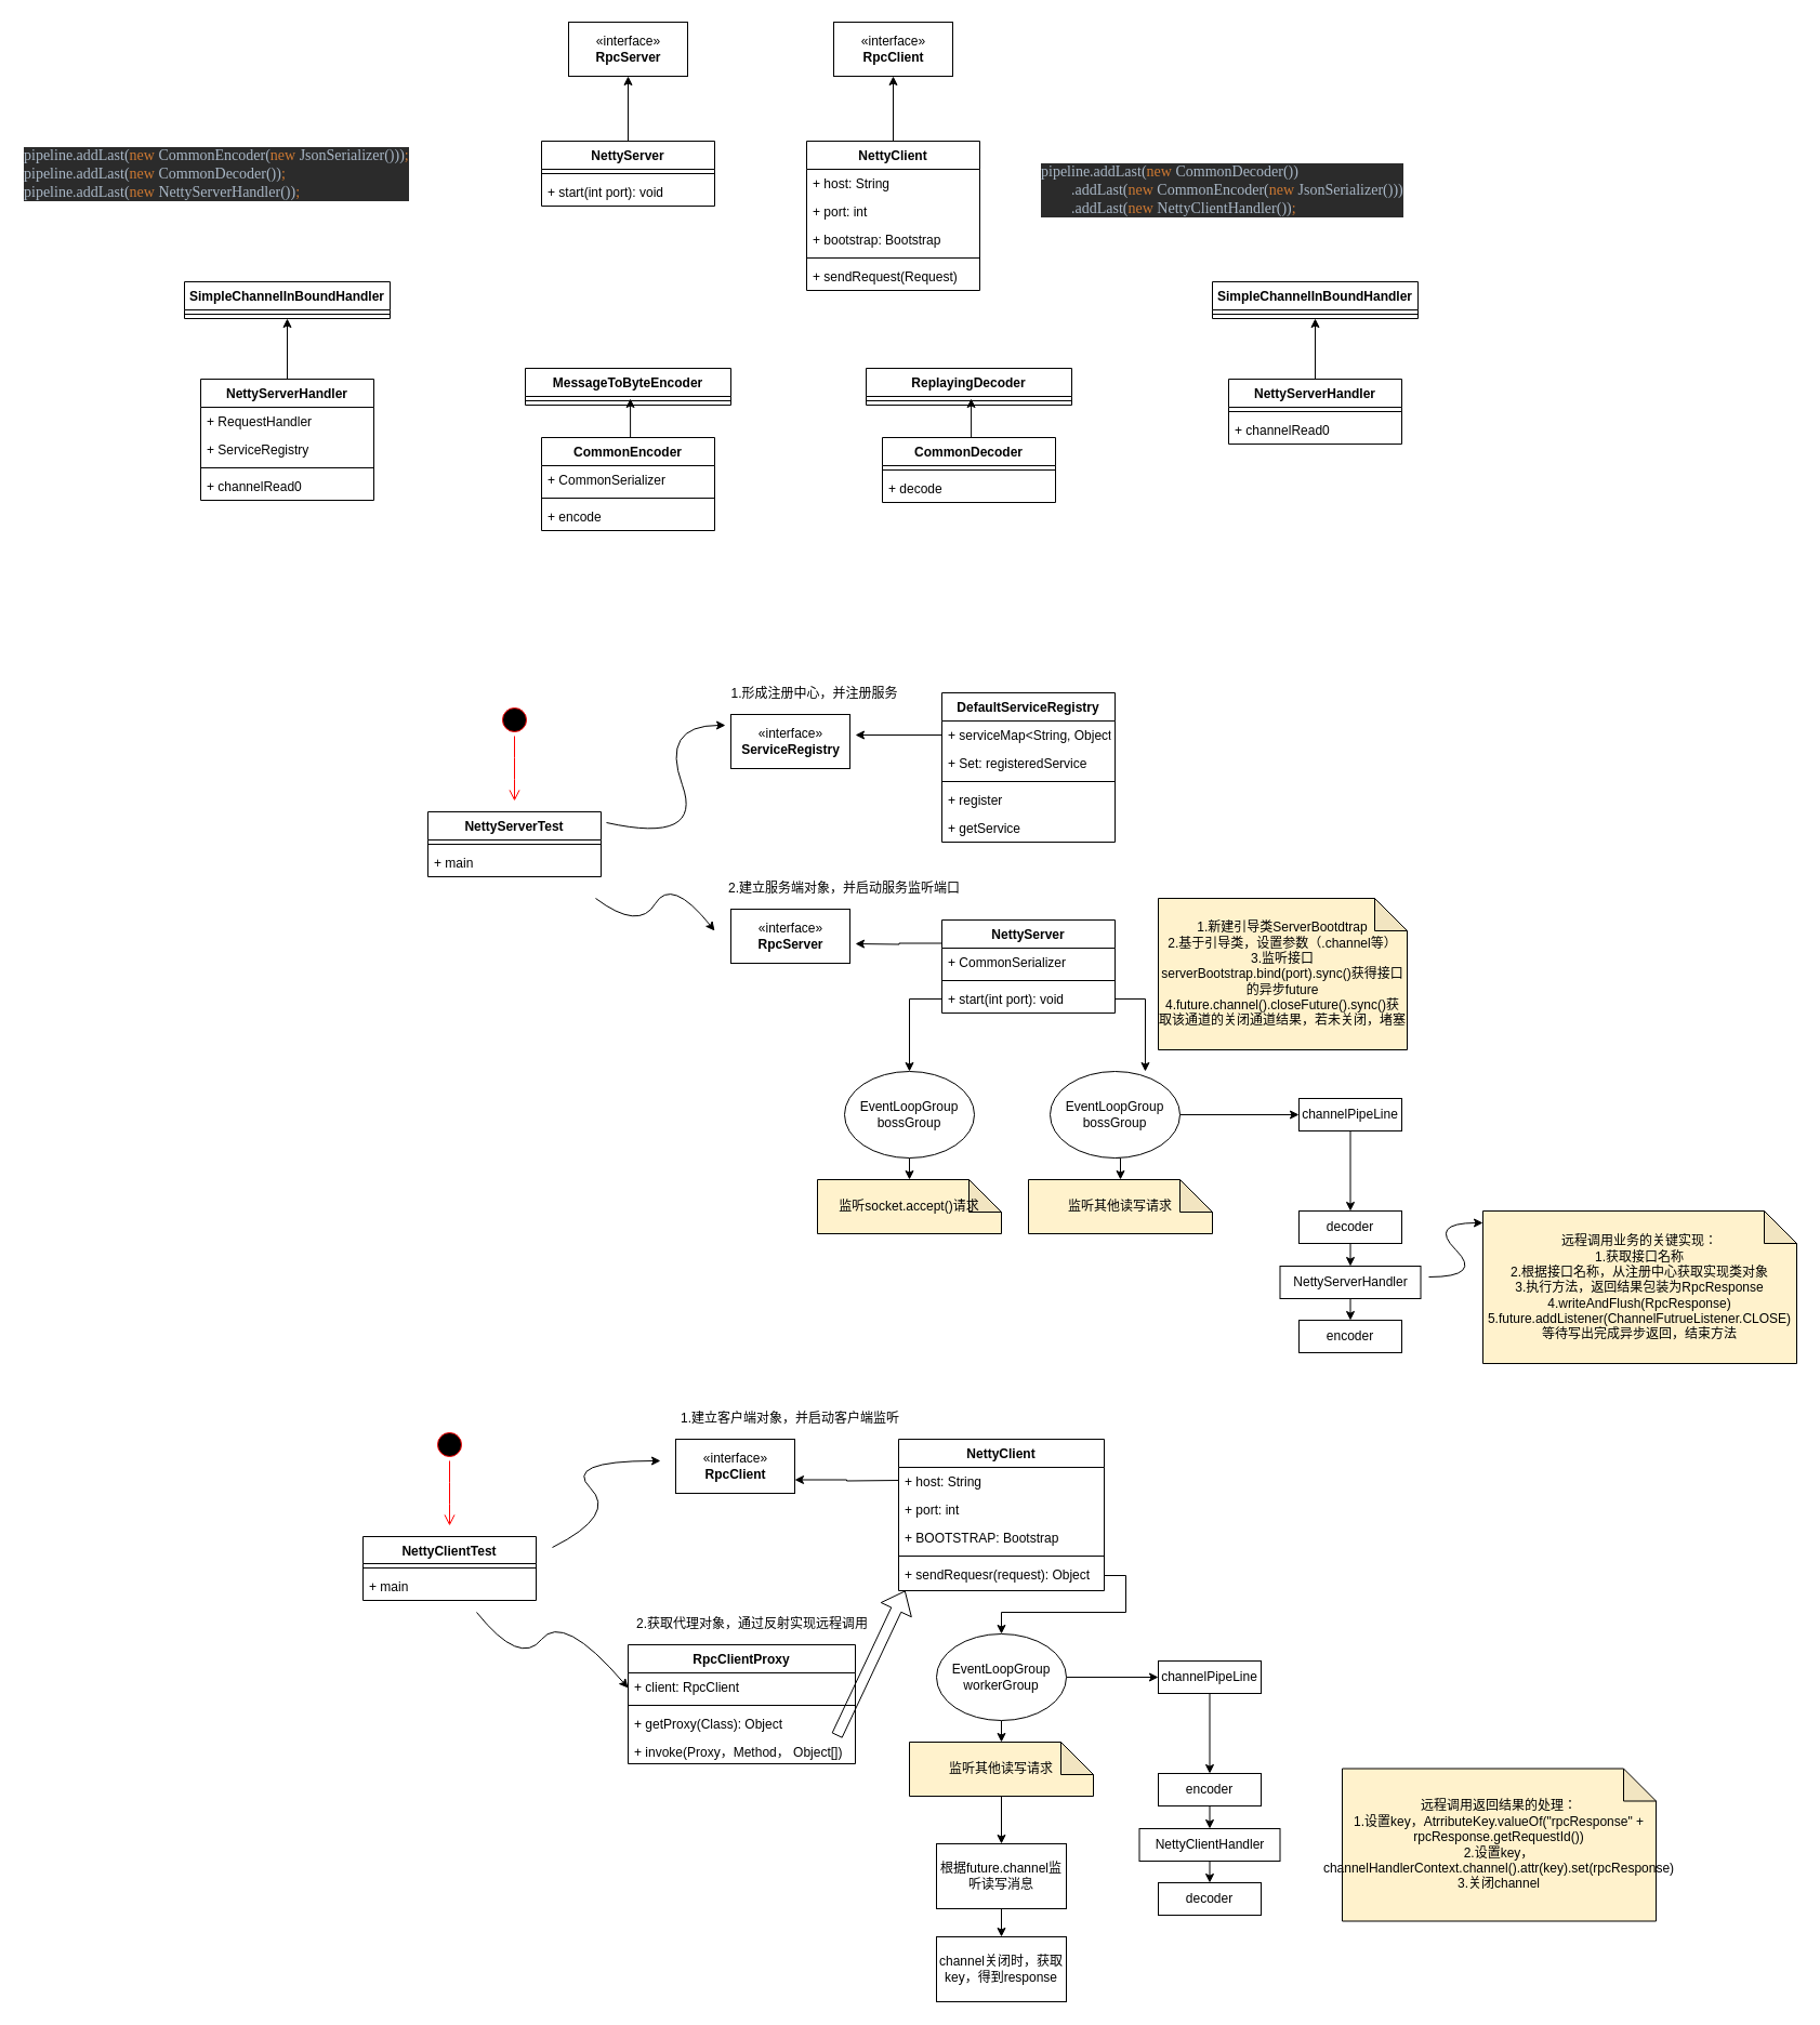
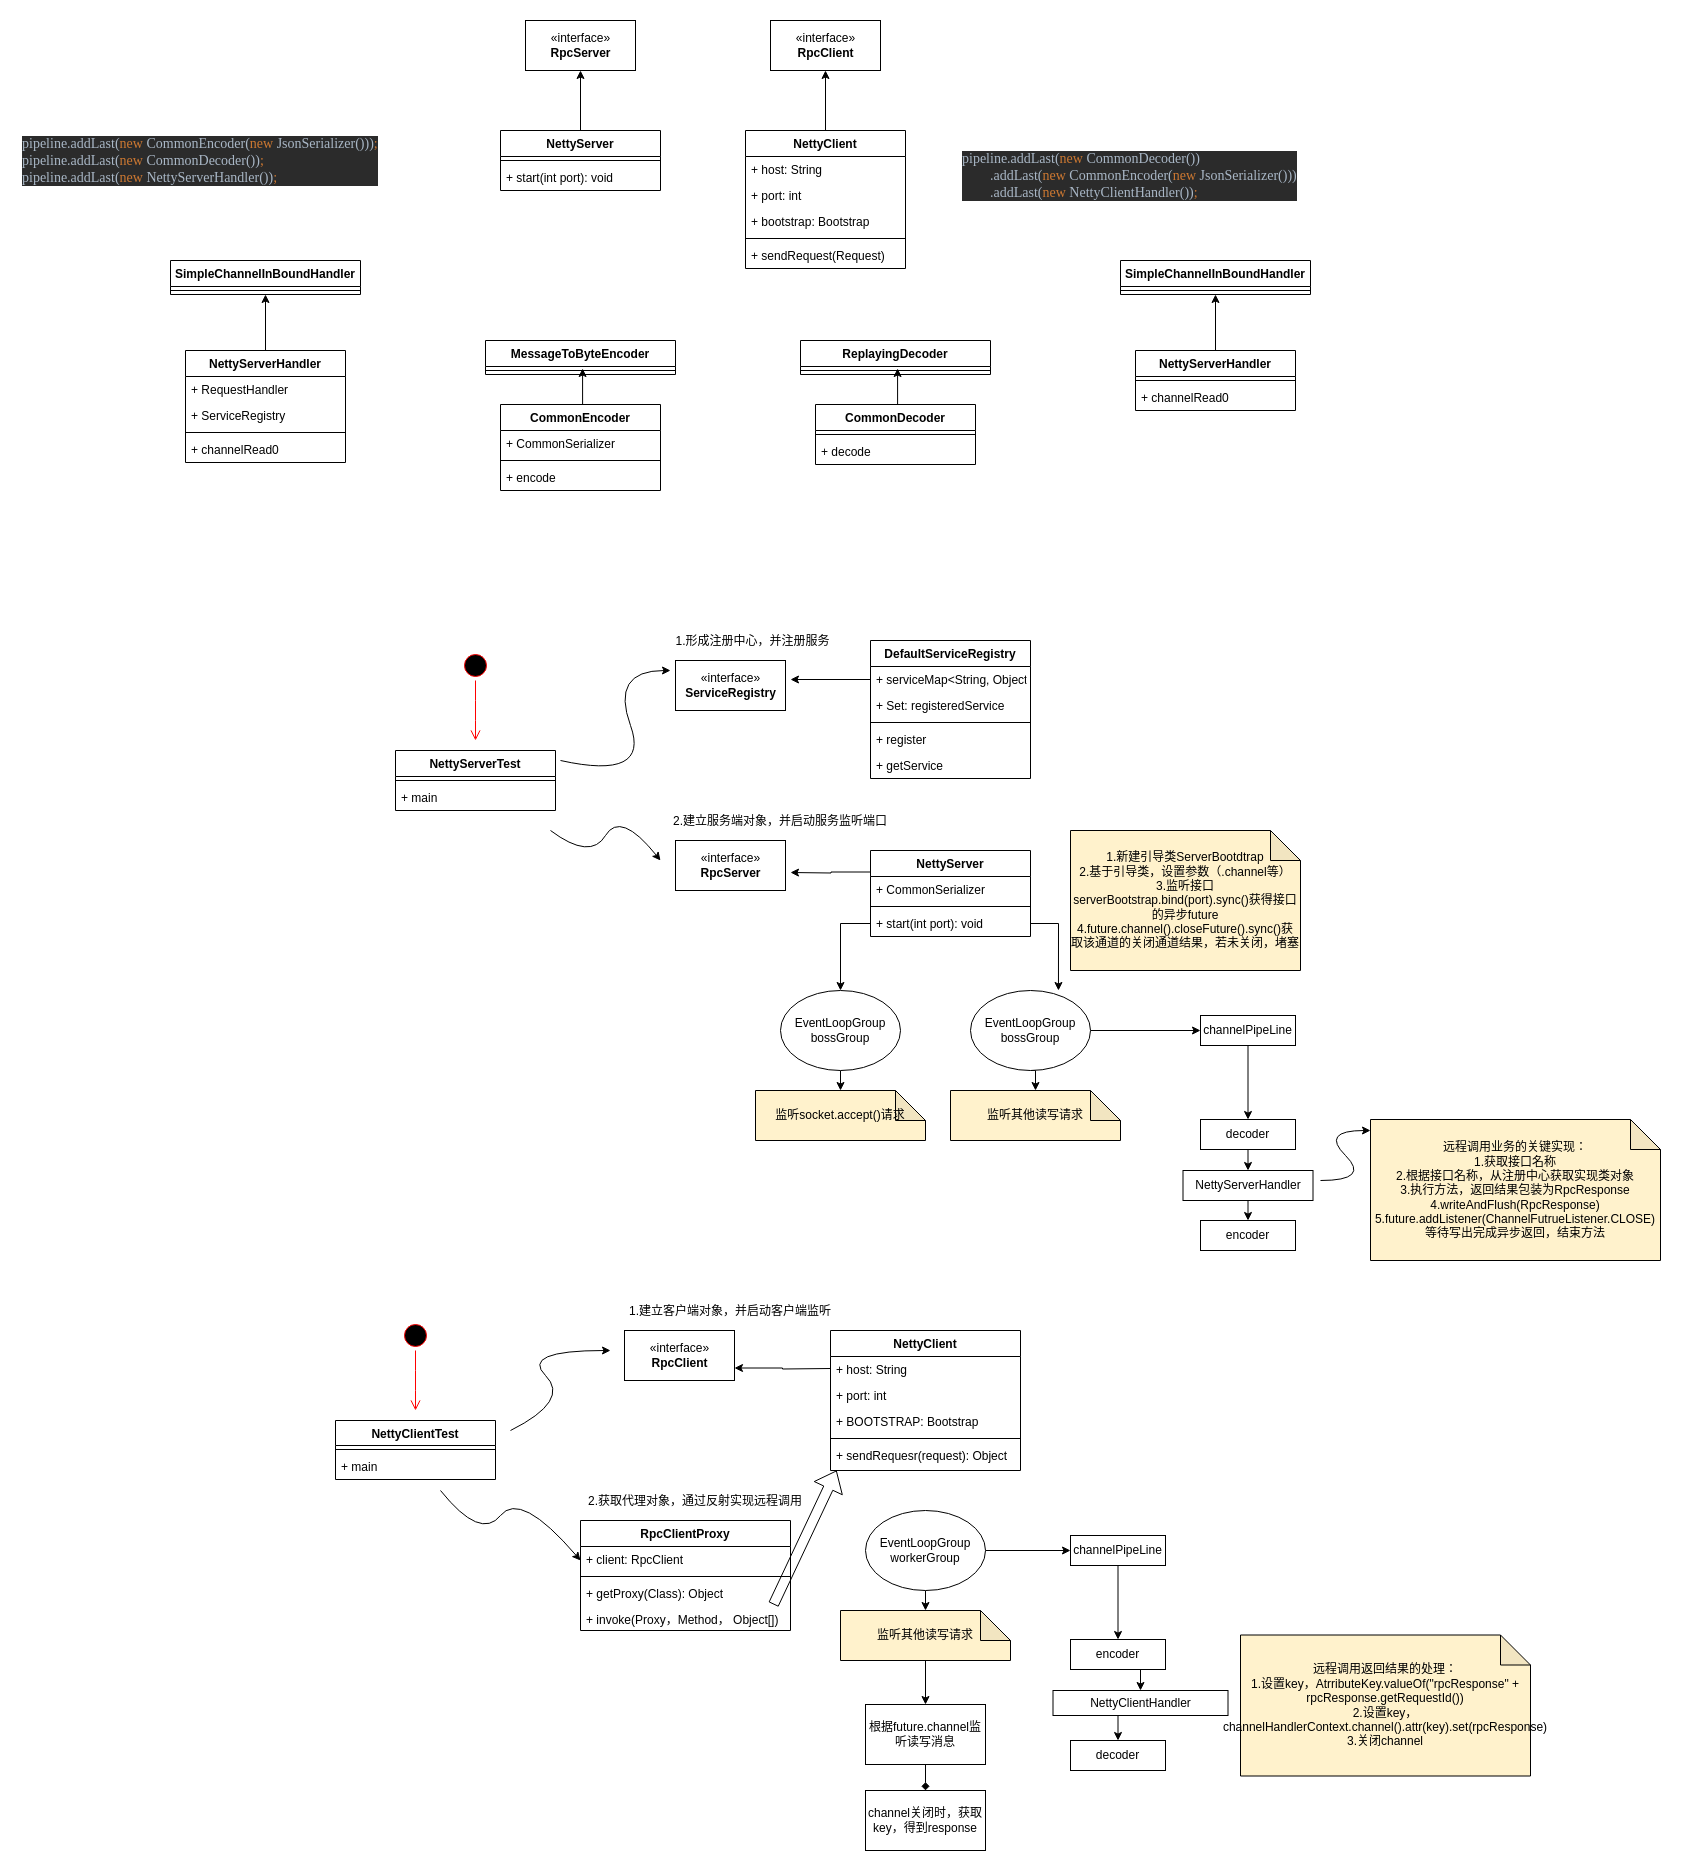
- <mxCell id="104" style="edgeStyle=orthogonalEdgeStyle;rounded=0;orthogonalLoop=1;jettySize=auto;html=1;exitX=1;exitY=0.5;exitDx=0;exitDy=0;entryX=0.5;entryY=0;entryDx=0;entryDy=0;" edge="1" parent="1" source="99" target="103"><mxGeometry relative="1" as="geometry" /></mxCell>
- <mxCell id="112" value="NettyClientHandler" style="rounded=0;whiteSpace=wrap;html=1;fillColor=#FFFFFF;" vertex="1" parent="1"><mxGeometry x="1052.5" y="1690" width="130" height="30" as="geometry" /></mxCell>
+ <mxCell id="112" value="NettyClientHandler" style="rounded=0;whiteSpace=wrap;html=1;fillColor=#FFFFFF;" vertex="1" parent="1"><mxGeometry x="1052.5" y="1690" width="175" height="25" as="geometry" /></mxCell>
- <mxCell id="115" style="edgeStyle=orthogonalEdgeStyle;rounded=0;orthogonalLoop=1;jettySize=auto;html=1;exitX=0.5;exitY=1;exitDx=0;exitDy=0;entryX=0.5;entryY=0;entryDx=0;entryDy=0;" edge="1" parent="1" source="116" target="117"><mxGeometry relative="1" as="geometry" /></mxCell>
+ <mxCell id="115" style="edgeStyle=orthogonalEdgeStyle;rounded=0;orthogonalLoop=1;jettySize=auto;html=1;exitX=0.5;exitY=1;exitDx=0;exitDy=0;entryX=0.5;entryY=0;entryDx=0;entryDy=0;endArrow=diamond;" edge="1" parent="1" source="116" target="117"><mxGeometry relative="1" as="geometry" /></mxCell>
